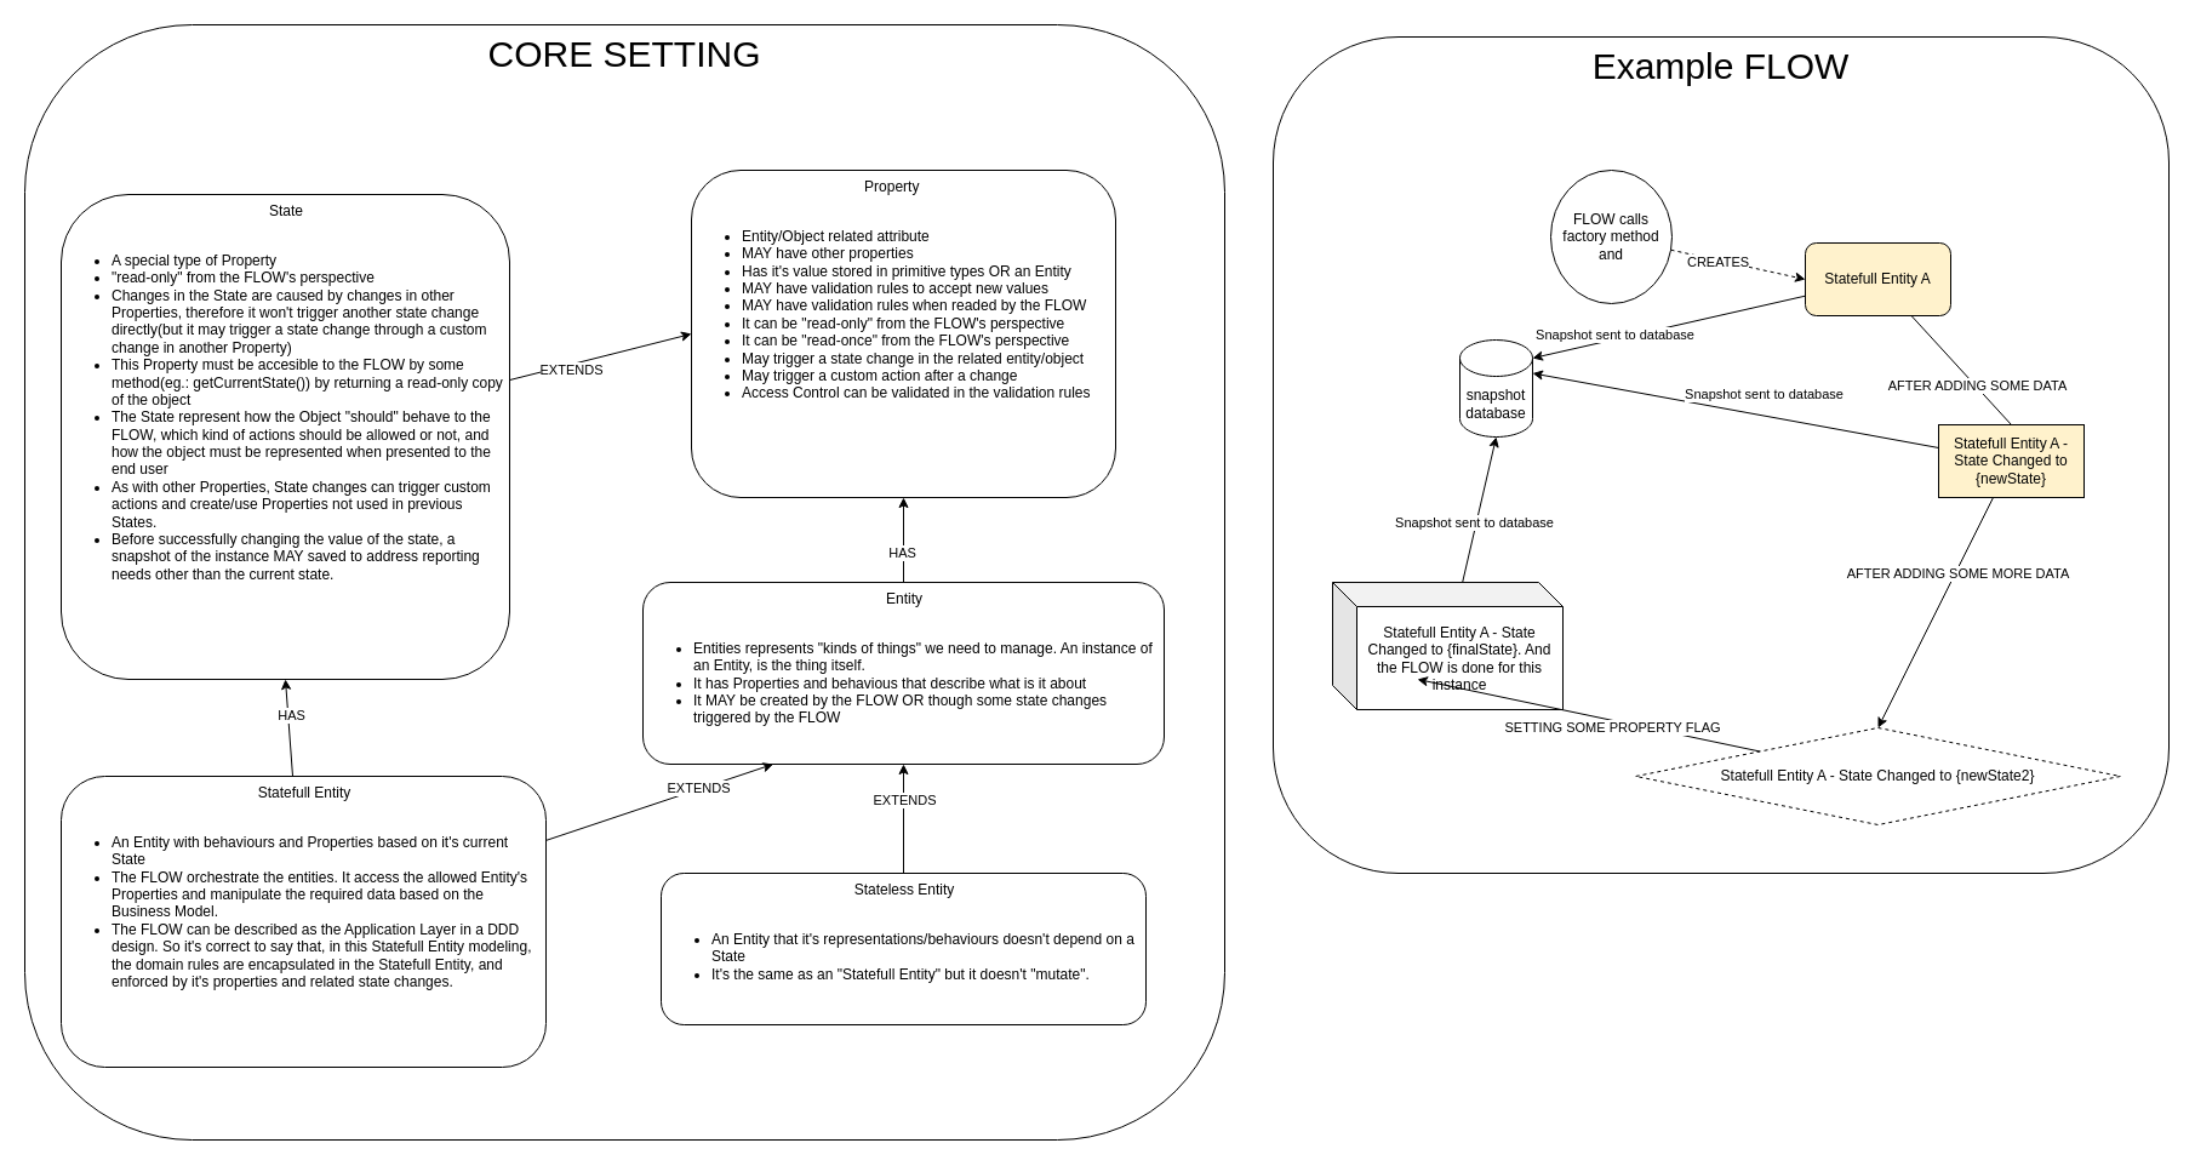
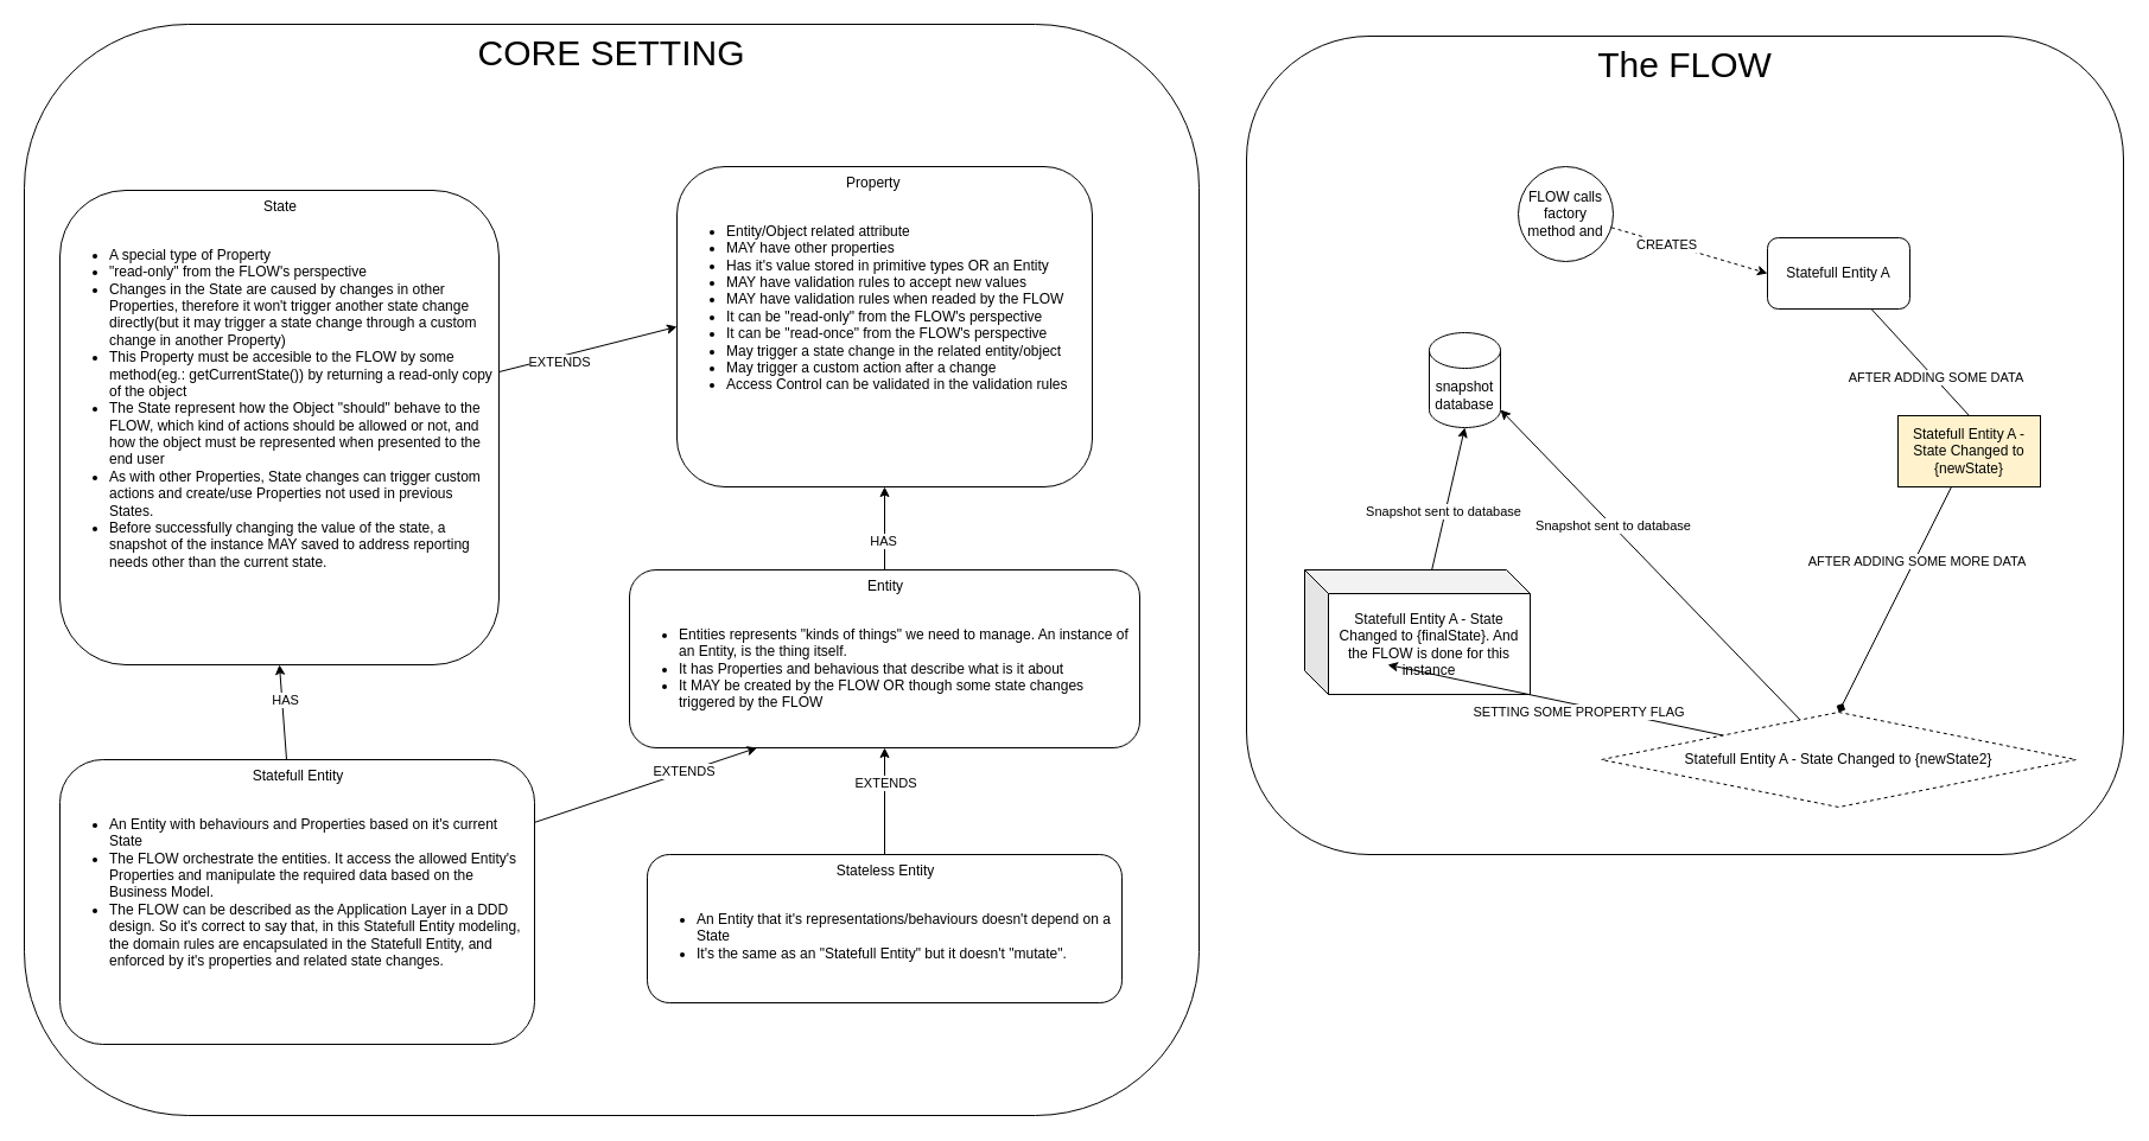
- <mxCell id="3" value="Example FLOW" style="rounded=1;whiteSpace=wrap;html=1;fontSize=30;verticalAlign=top;" vertex="1" parent="2"><mxGeometry width="739" height="690" as="geometry" /></mxCell>
+ <mxCell id="3" value="The FLOW" style="rounded=1;whiteSpace=wrap;html=1;fontSize=30;verticalAlign=top;" vertex="1" parent="2"><mxGeometry width="739" height="690" as="geometry" /></mxCell>
- <mxCell id="7" value="FLOW calls factory method and" style="ellipse;whiteSpace=wrap;html=1;aspect=fixed;" vertex="1" parent="2"><mxGeometry x="229" y="110" width="100" height="110" as="geometry" /></mxCell>
+ <mxCell id="7" value="FLOW calls factory method and" style="ellipse;whiteSpace=wrap;html=1;aspect=fixed;" vertex="1" parent="2"><mxGeometry x="229" y="110" width="80" height="80" as="geometry" /></mxCell>
- <mxCell id="4" value="Statefull Entity A" style="rounded=1;whiteSpace=wrap;html=1;fillColor=#fff2cc;" vertex="1" parent="2"><mxGeometry x="439" y="170" width="120" height="60" as="geometry" /></mxCell>
+ <mxCell id="4" value="Statefull Entity A" style="rounded=1;whiteSpace=wrap;html=1;" vertex="1" parent="2"><mxGeometry x="439" y="170" width="120" height="60" as="geometry" /></mxCell>
- <mxCell id="18" style="edgeStyle=none;html=1;entryX=1;entryY=0;entryDx=0;entryDy=15;entryPerimeter=0;" edge="1" parent="2" source="4" target="17"><mxGeometry relative="1" as="geometry" /></mxCell>
- <mxCell id="19" value="Snapshot sent to database" style="edgeLabel;html=1;align=center;verticalAlign=middle;resizable=0;points=[];" vertex="1" connectable="0" parent="18"><mxGeometry x="0.22" relative="1" as="geometry"><mxPoint x="-20" as="offset" /></mxGeometry></mxCell>
- <mxCell id="20" style="edgeStyle=none;html=1;entryX=1;entryY=0;entryDx=0;entryDy=27.5;entryPerimeter=0;" edge="1" parent="2" source="8" target="17"><mxGeometry relative="1" as="geometry" /></mxCell>
- <mxCell id="21" value="Snapshot sent to database" style="edgeLabel;html=1;align=center;verticalAlign=middle;resizable=0;points=[];" vertex="1" connectable="0" parent="20"><mxGeometry x="-0.324" relative="1" as="geometry"><mxPoint x="-31" y="-24" as="offset" /></mxGeometry></mxCell>
+ <mxCell id="22" style="edgeStyle=none;html=1;entryX=1;entryY=1;entryDx=0;entryDy=-15;entryPerimeter=0;" edge="1" parent="2" source="11" target="17"><mxGeometry relative="1" as="geometry" /></mxCell>
+ <mxCell id="23" value="Snapshot sent to database" style="edgeLabel;html=1;align=center;verticalAlign=middle;resizable=0;points=[];" vertex="1" connectable="0" parent="22"><mxGeometry x="0.256" relative="1" as="geometry"><mxPoint as="offset" /></mxGeometry></mxCell>
- <mxCell id="12" style="edgeStyle=none;html=1;entryX=0.5;entryY=0;entryDx=0;entryDy=0;" edge="1" parent="2" source="8" target="11"><mxGeometry relative="1" as="geometry" /></mxCell>
+ <mxCell id="12" style="edgeStyle=none;html=1;entryX=0.5;entryY=0;entryDx=0;entryDy=0;endArrow=diamond;" edge="1" parent="2" source="8" target="11"><mxGeometry relative="1" as="geometry" /></mxCell>
